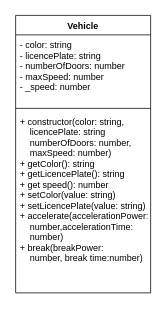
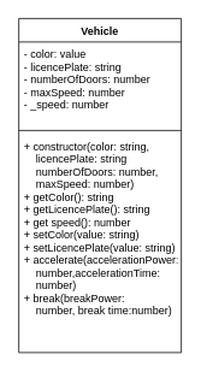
- <mxCell id="3" value="- color: string&#10;- licencePlate: string&#10;- numberOfDoors: number&#10;- maxSpeed: number&#10;- _speed: number" style="text;strokeColor=none;fillColor=none;align=left;verticalAlign=top;spacingLeft=4;spacingRight=4;overflow=hidden;rotatable=0;points=[[0,0.5],[1,0.5]];portConstraint=eastwest;" parent="2" vertex="1"><mxGeometry y="26" width="180" height="94" as="geometry" /></mxCell>
+ <mxCell id="3" value="- color: value&#10;- licencePlate: string&#10;- numberOfDoors: number&#10;- maxSpeed: number&#10;- _speed: number" style="text;strokeColor=none;fillColor=none;align=left;verticalAlign=top;spacingLeft=4;spacingRight=4;overflow=hidden;rotatable=0;points=[[0,0.5],[1,0.5]];portConstraint=eastwest;" parent="2" vertex="1"><mxGeometry y="26" width="180" height="94" as="geometry" /></mxCell>
